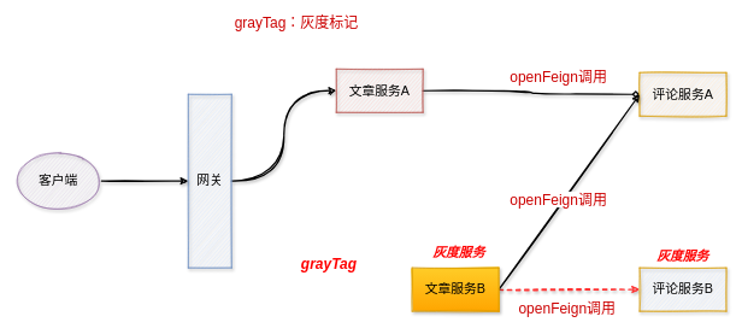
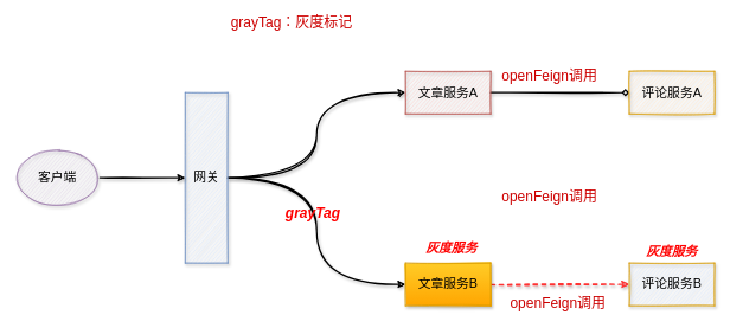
- <mxCell id="8" value="文章服务A" style="rounded=0;whiteSpace=wrap;html=1;fontSize=18;fillColor=#f8cecc;strokeColor=#b85450;sketch=1;shadow=1;" parent="1" vertex="1"><mxGeometry x="465" y="95" width="120" height="60" as="geometry" /></mxCell>
+ <mxCell id="8" value="文章服务A" style="rounded=0;whiteSpace=wrap;html=1;fontSize=18;fillColor=#f8cecc;strokeColor=#b85450;sketch=1;shadow=1;" parent="1" vertex="1"><mxGeometry x="570" y="100" width="120" height="60" as="geometry" /></mxCell>
- <mxCell id="11" style="rounded=0;sketch=1;orthogonalLoop=1;jettySize=auto;html=1;entryX=0;entryY=0.5;entryDx=0;entryDy=0;shadow=1;fontSize=20;fontColor=#CC0000;endArrow=classic;endFill=1;strokeColor=#000000;strokeWidth=2;exitX=1;exitY=0.5;exitDx=0;exitDy=0;" parent="1" source="12" target="9" edge="1"><mxGeometry relative="1" as="geometry" /></mxCell>
+ <mxCell id="3" style="rounded=0;orthogonalLoop=1;jettySize=auto;html=1;fontSize=18;sketch=1;shadow=1;strokeWidth=2;exitX=1;exitY=0.5;exitDx=0;exitDy=0;edgeStyle=orthogonalEdgeStyle;curved=1;entryX=0;entryY=0.5;entryDx=0;entryDy=0;" parent="1" source="4" target="12" edge="1"><mxGeometry relative="1" as="geometry" /></mxCell>
- <mxCell id="13" value="&lt;b&gt;&lt;i&gt;&lt;font color=&quot;#ff0000&quot; style=&quot;font-size: 20px&quot;&gt;grayTag&lt;/font&gt;&lt;/i&gt;&lt;/b&gt;" style="text;html=1;strokeColor=none;fillColor=none;align=center;verticalAlign=middle;whiteSpace=wrap;rounded=0;fontSize=18;sketch=1;shadow=1;" parent="1" vertex="1"><mxGeometry x="425" y="350" width="60" height="30" as="geometry" /></mxCell>
+ <mxCell id="13" value="&lt;b&gt;&lt;i&gt;&lt;font color=&quot;#ff0000&quot; style=&quot;font-size: 20px&quot;&gt;grayTag&lt;/font&gt;&lt;/i&gt;&lt;/b&gt;" style="text;html=1;strokeColor=none;fillColor=none;align=center;verticalAlign=middle;whiteSpace=wrap;rounded=0;fontSize=18;sketch=1;shadow=1;" parent="1" vertex="1"><mxGeometry x="410" y="285" width="60" height="30" as="geometry" /></mxCell>
